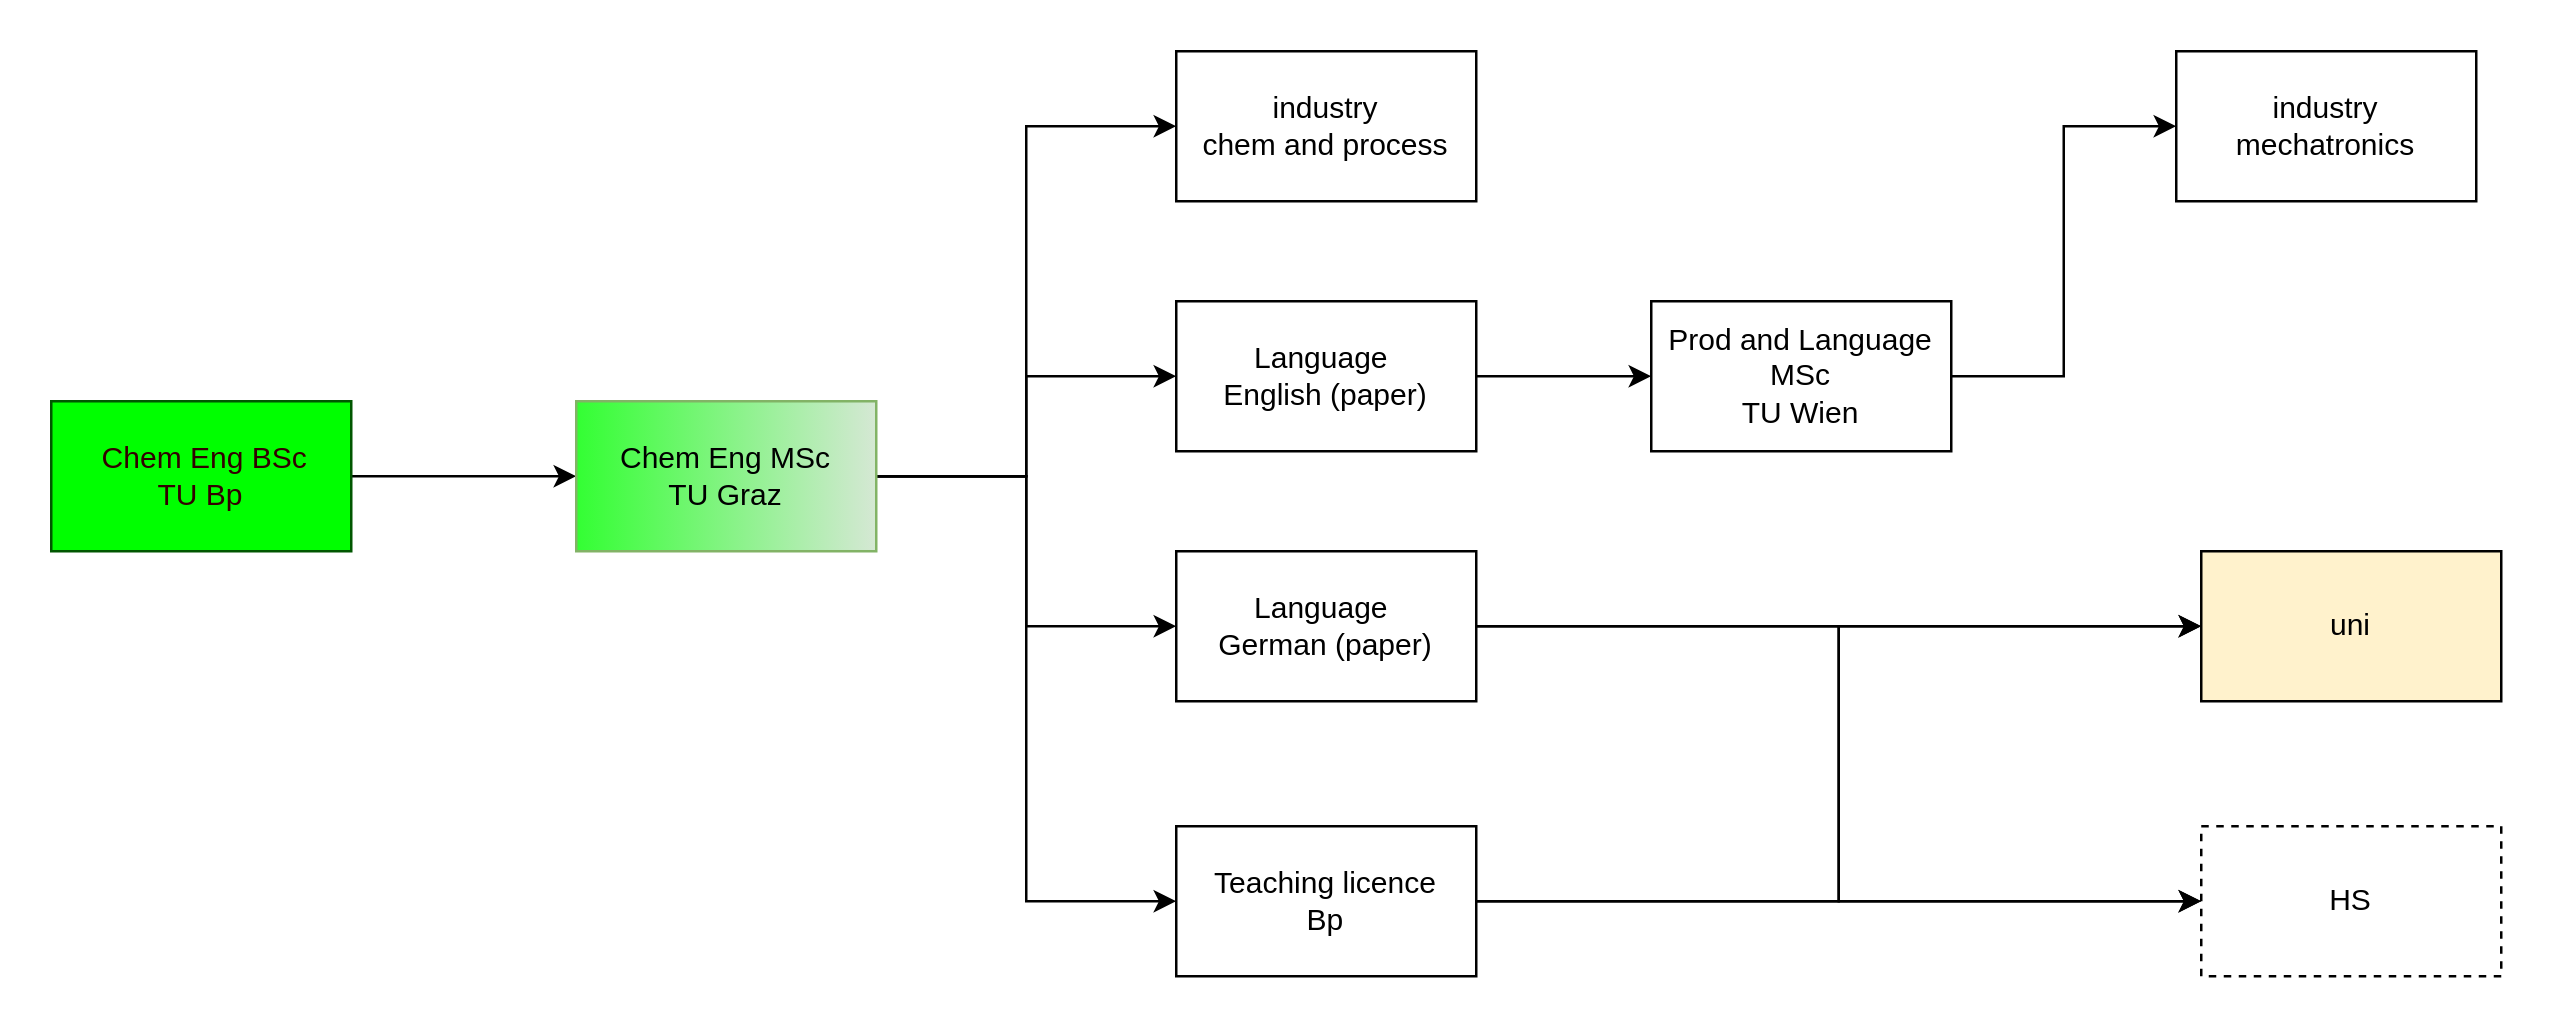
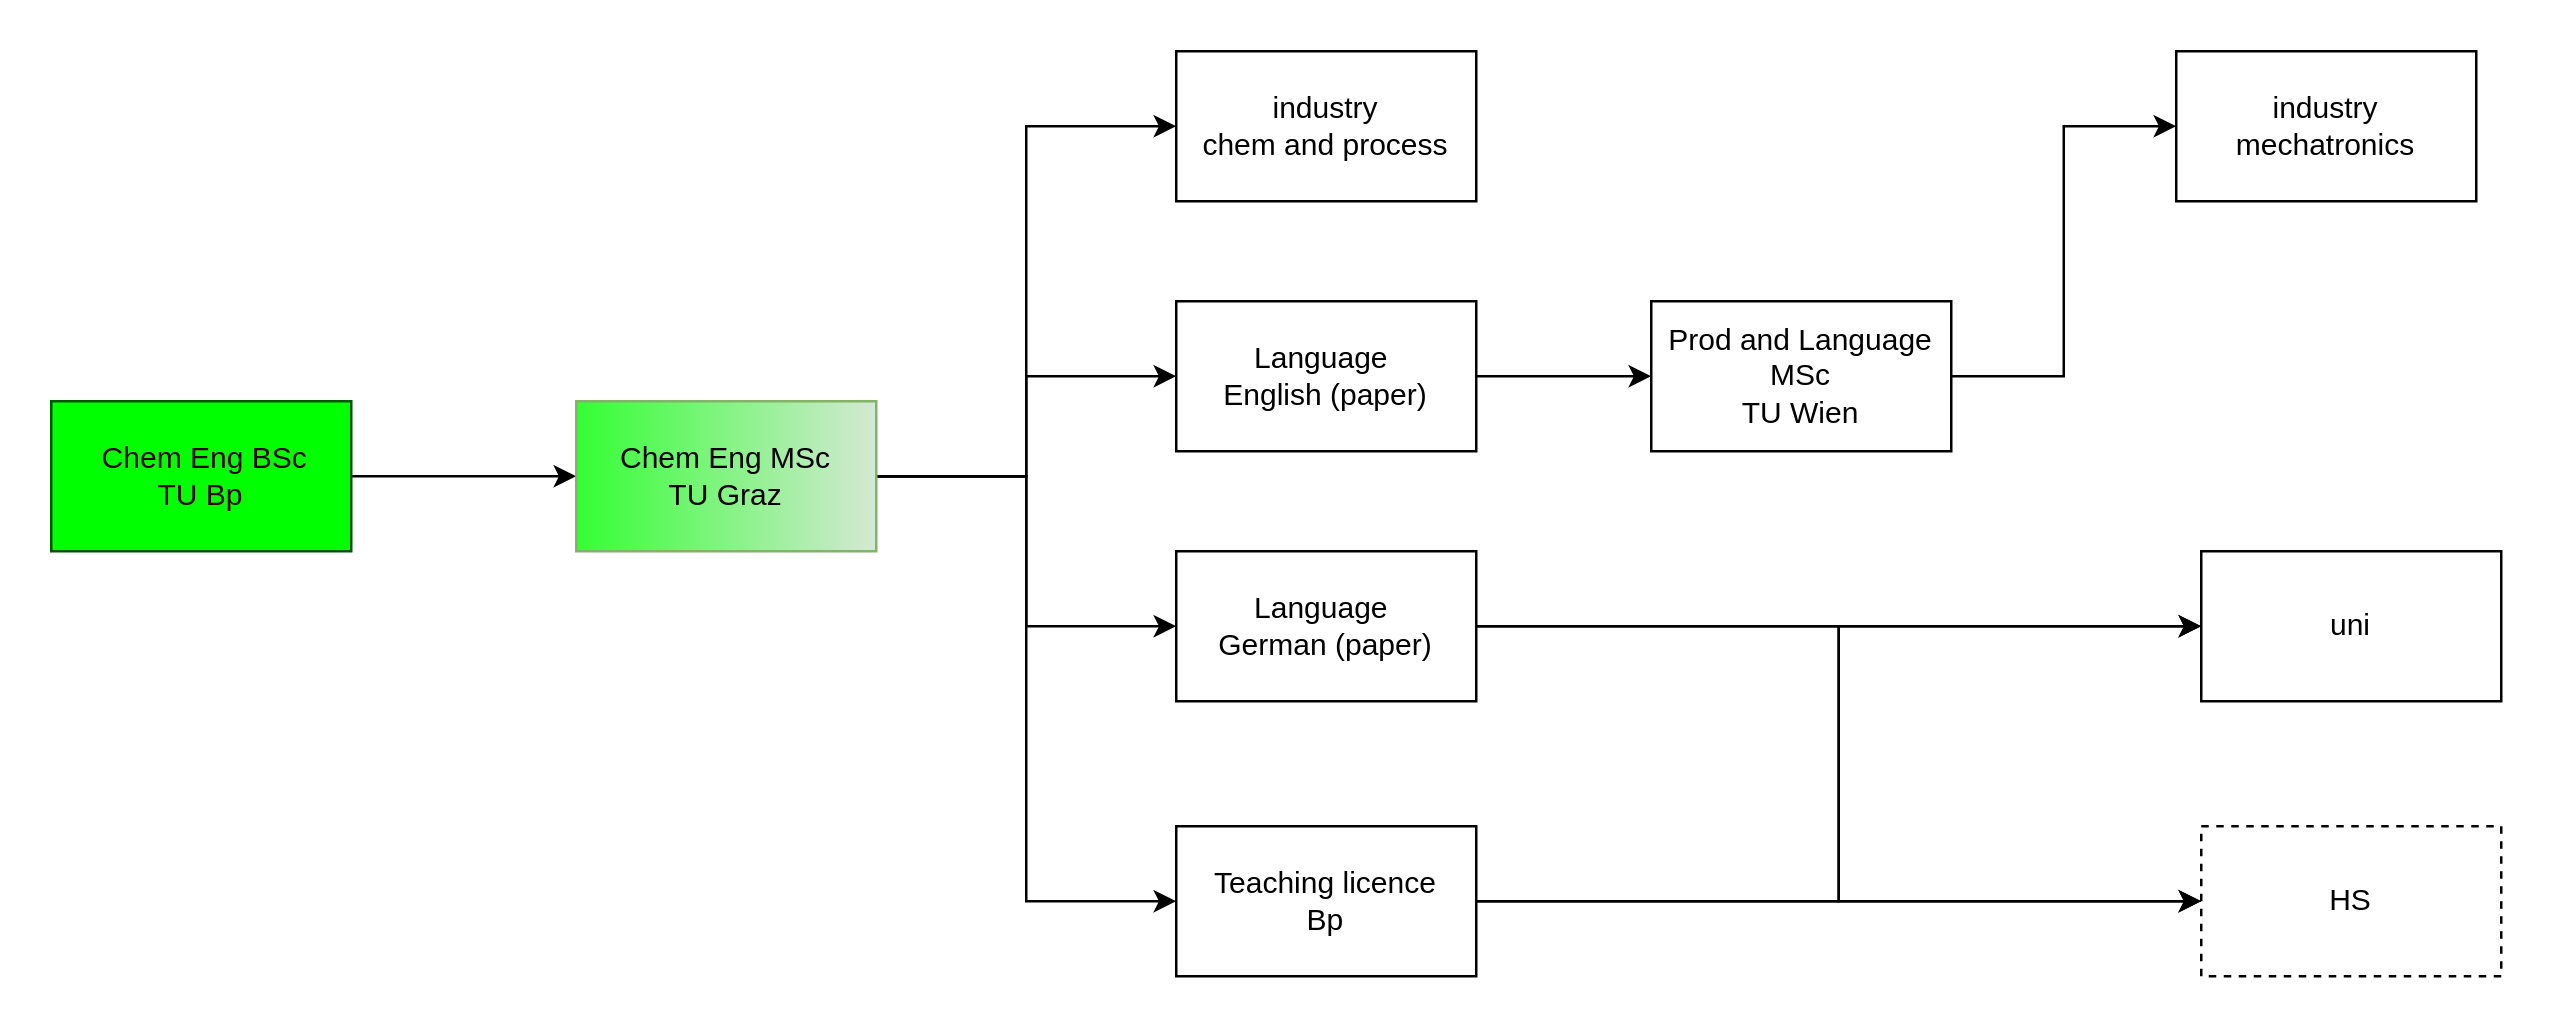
- <mxCell id="4" value="&lt;div&gt;uni&lt;/div&gt;" style="rounded=0;whiteSpace=wrap;html=1;fillColor=#fff2cc;" vertex="1" parent="1"><mxGeometry x="880" y="220" width="120" height="60" as="geometry" /></mxCell>
+ <mxCell id="4" value="&lt;div&gt;uni&lt;/div&gt;" style="rounded=0;whiteSpace=wrap;html=1;" vertex="1" parent="1"><mxGeometry x="880" y="220" width="120" height="60" as="geometry" /></mxCell>
